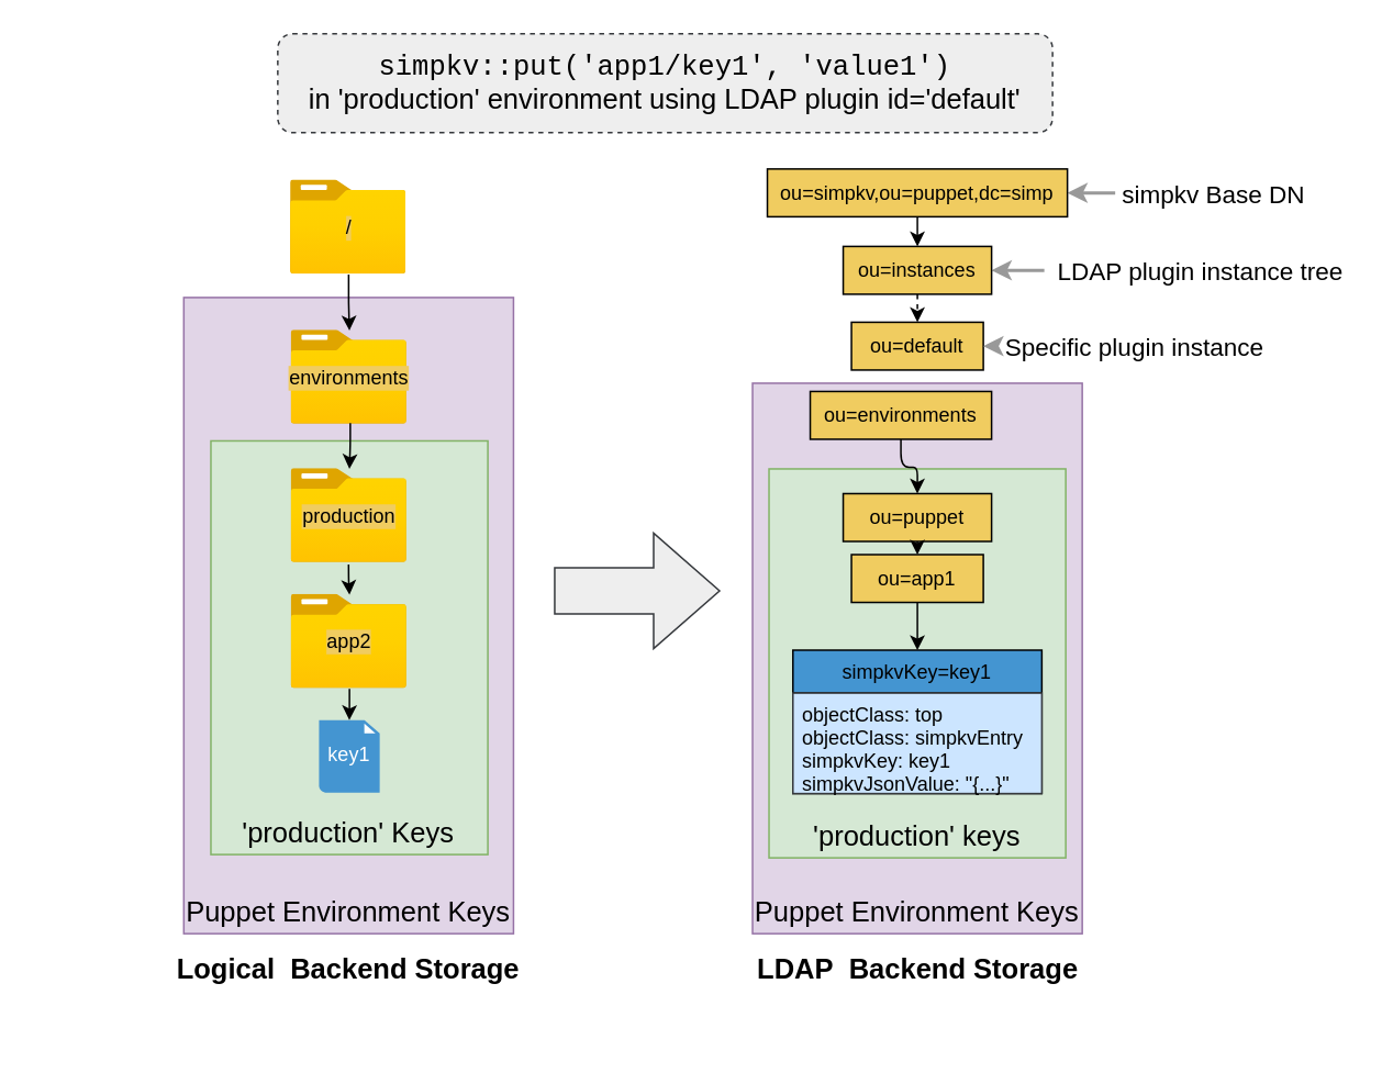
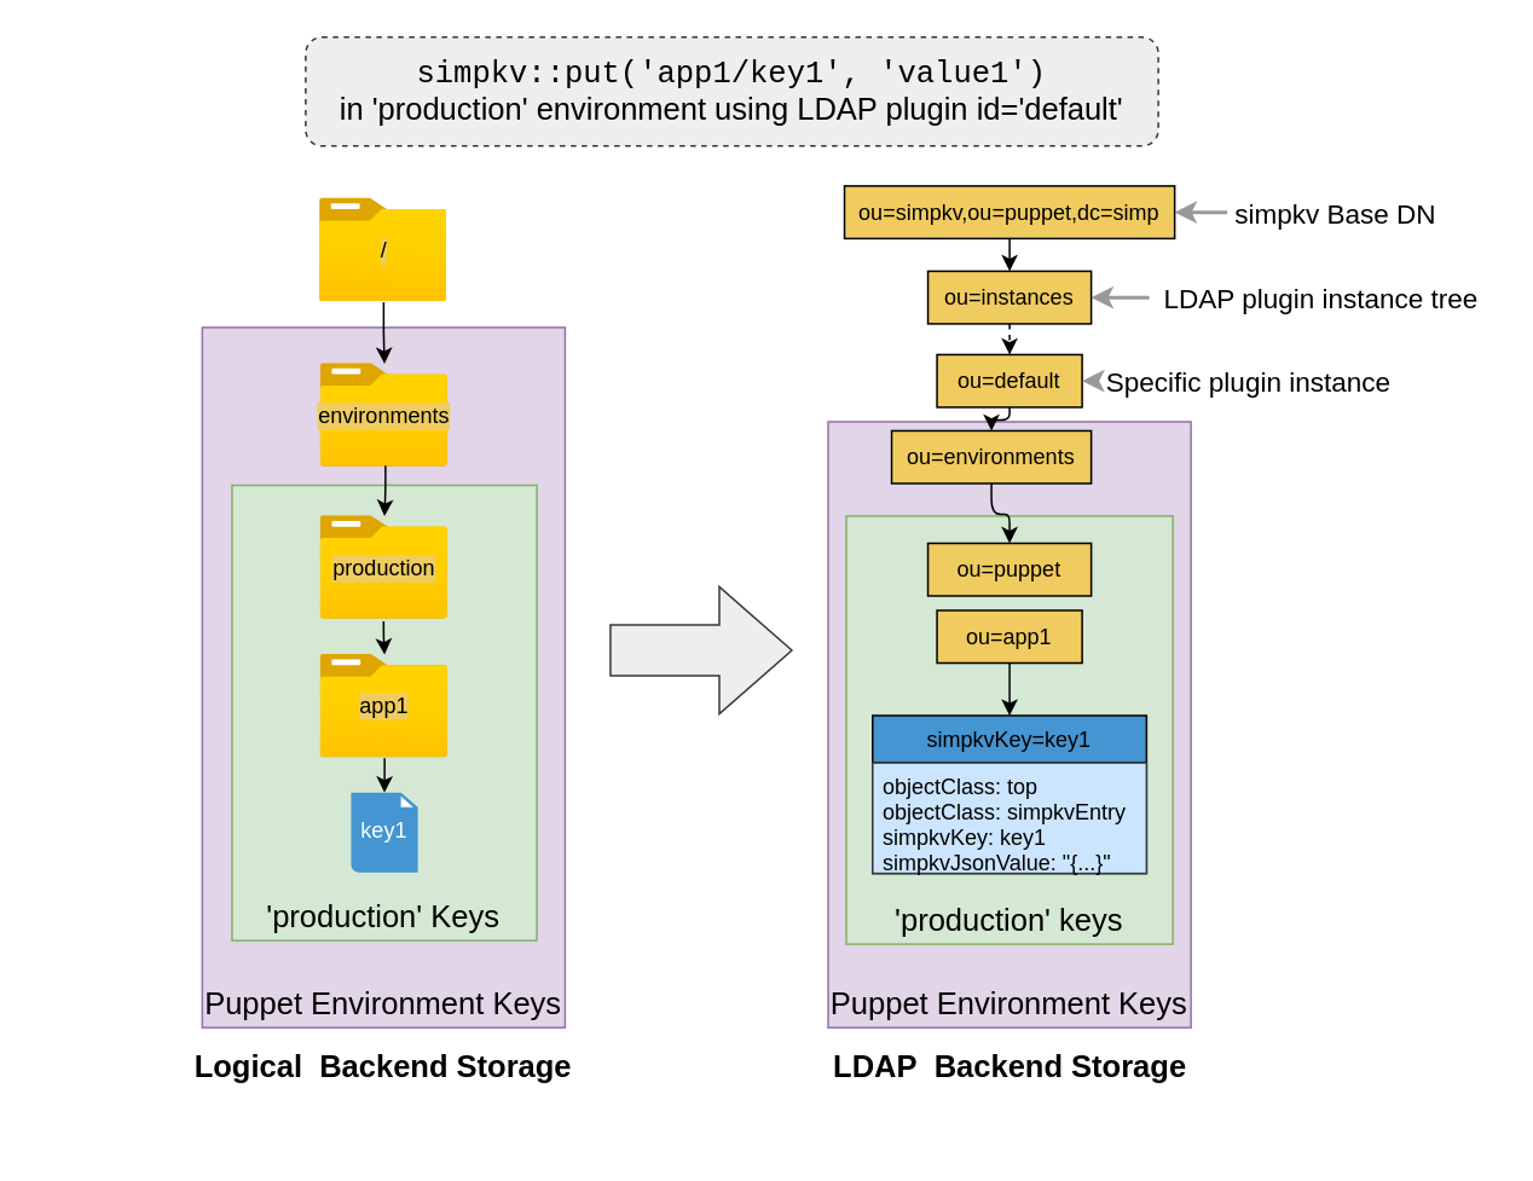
+ <mxCell id="31" style="edgeStyle=elbowEdgeStyle;rounded=1;orthogonalLoop=1;jettySize=auto;html=1;exitDx=0;exitDy=0;orthogonal=1;entryX=0.5;entryY=0;entryDx=0;entryDy=0;exitX=0.5;exitY=1;elbow=vertical;" parent="1" source="29" target="30" edge="1"><mxGeometry x="612" y="61" as="geometry" /></mxCell>
- <mxCell id="35" style="edgeStyle=orthogonalEdgeStyle;rounded=0;orthogonalLoop=1;jettySize=auto;html=1;exitDx=0;exitDy=0;entryDx=0;entryDy=0;noEdgeStyle=1;orthogonal=1;" parent="1" source="32" target="34" edge="1"><mxGeometry x="612" y="61" as="geometry"><mxPoint x="288.5" y="247" as="sourcePoint" /></mxGeometry></mxCell>
- <mxCell id="17" value="app2" style="html=1;points=[];align=center;image;fontSize=12;image=img/lib/azure2/general/Folder_Blank.svg;rounded=1;labelPosition=center;verticalLabelPosition=middle;verticalAlign=middle;labelBackgroundColor=#F0CC60;resizeWidth=1;resizeHeight=1;autosize=0;" parent="10" vertex="1"><mxGeometry x="61.001" y="251.4" width="78.87" height="57" as="geometry" /></mxCell>
+ <mxCell id="17" value="app1" style="html=1;points=[];align=center;image;fontSize=12;image=img/lib/azure2/general/Folder_Blank.svg;rounded=1;labelPosition=center;verticalLabelPosition=middle;verticalAlign=middle;labelBackgroundColor=#F0CC60;resizeWidth=1;resizeHeight=1;autosize=0;" parent="10" vertex="1"><mxGeometry x="61.001" y="251.4" width="78.87" height="57" as="geometry" /></mxCell>
